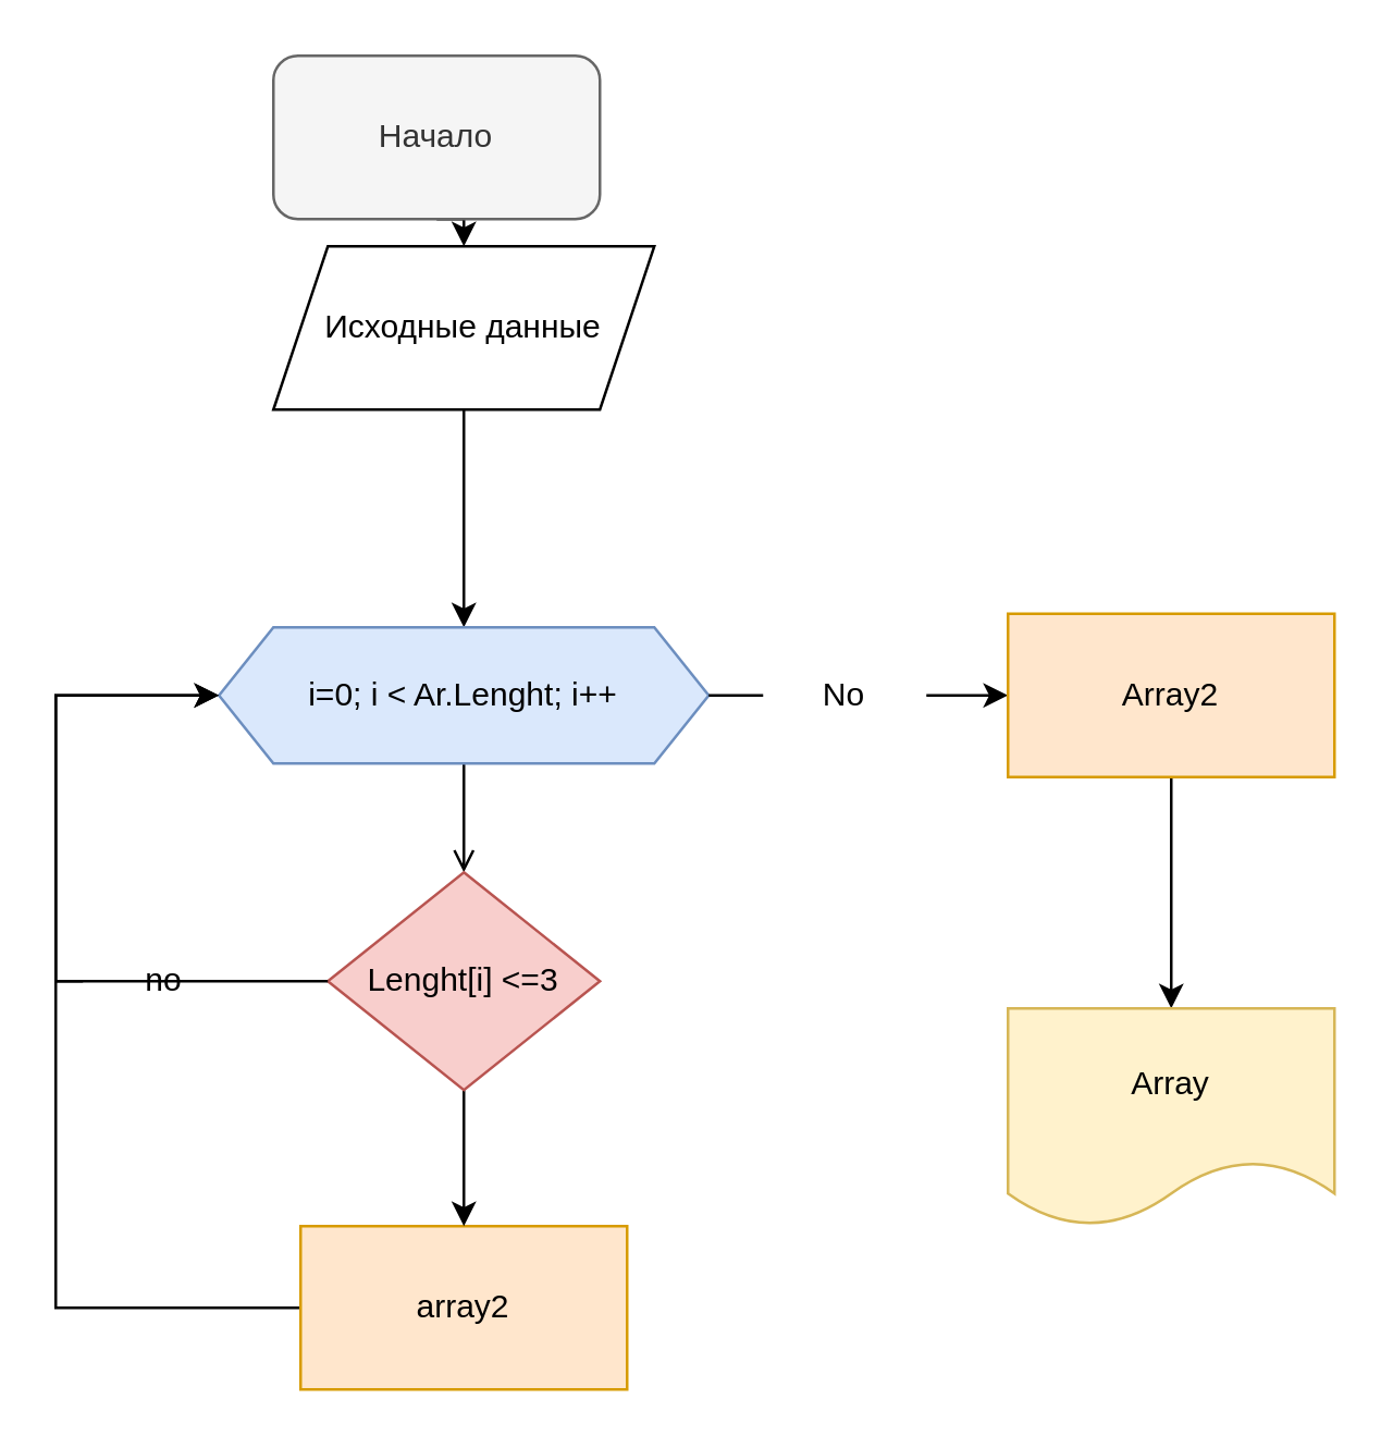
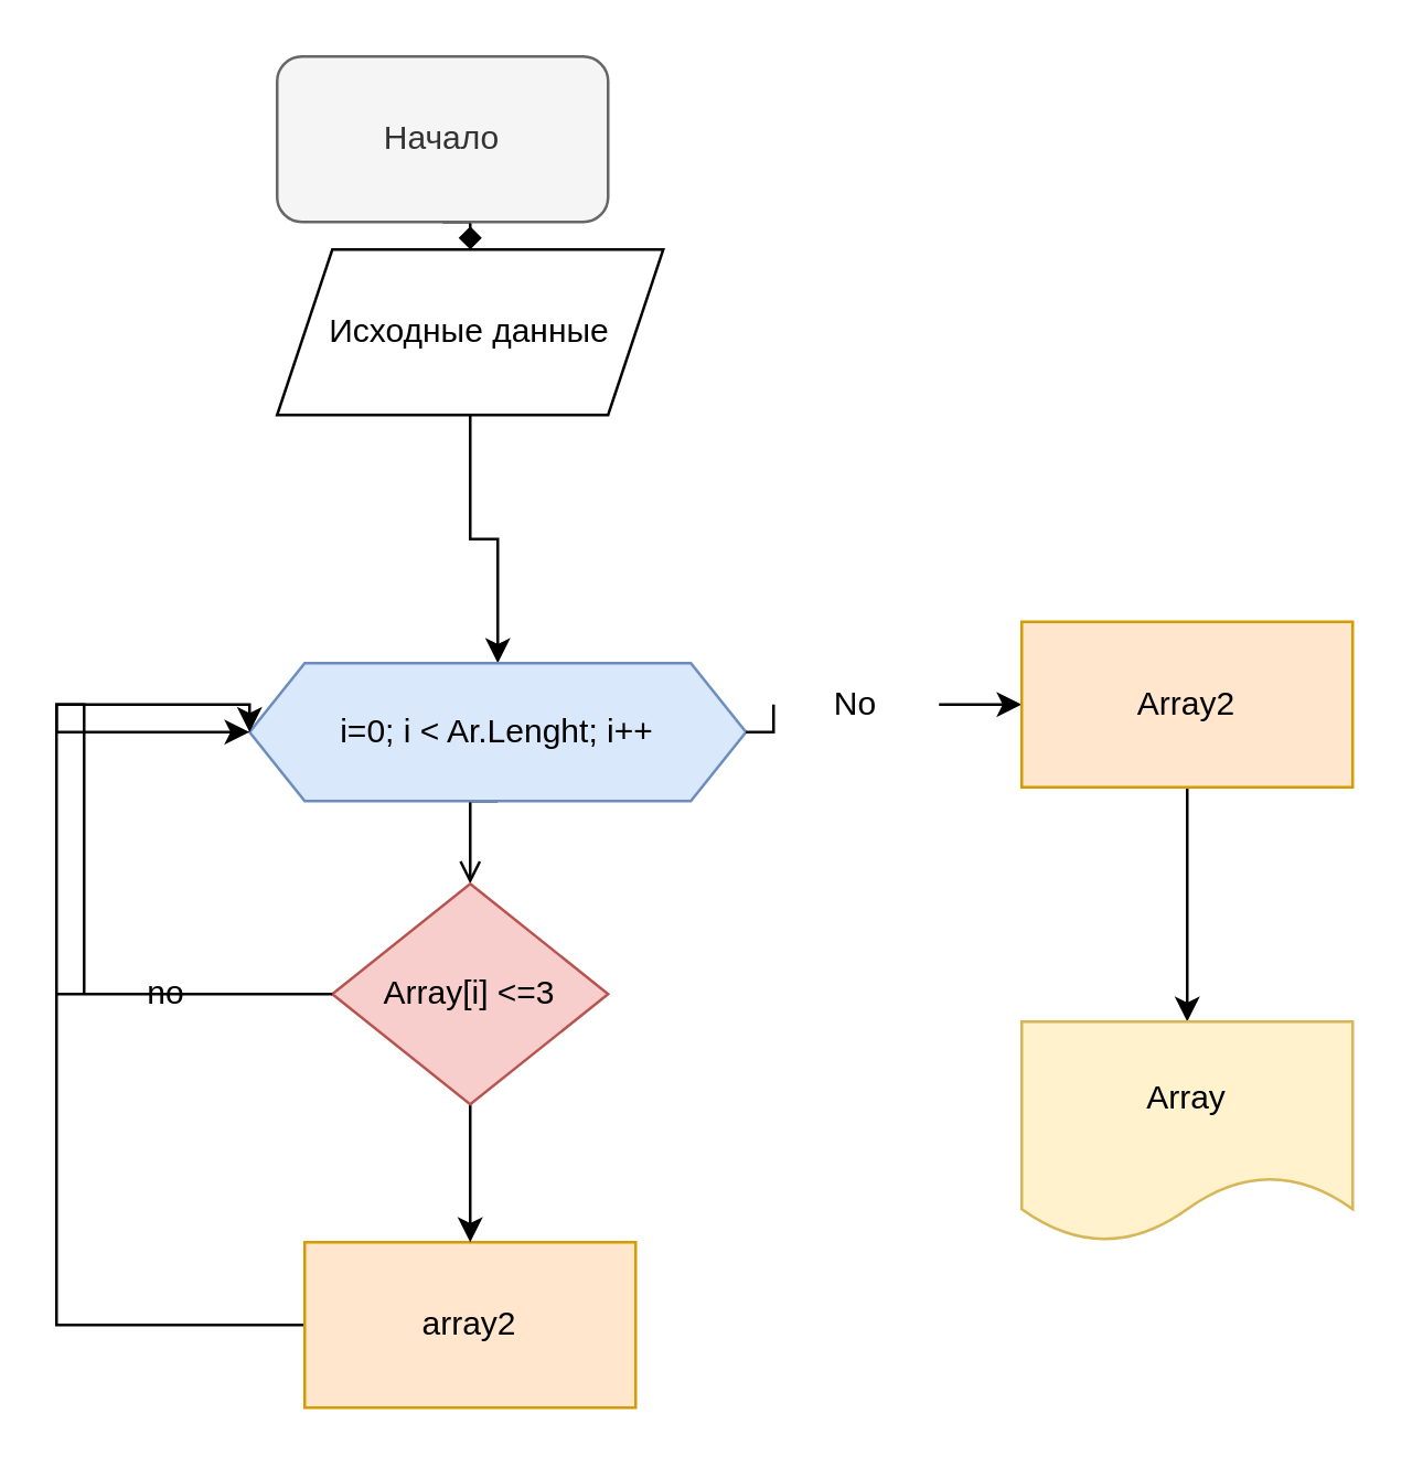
- <mxCell id="9" style="edgeStyle=orthogonalEdgeStyle;rounded=0;orthogonalLoop=1;jettySize=auto;html=1;exitX=0.5;exitY=1;exitDx=0;exitDy=0;entryX=0.5;entryY=0;entryDx=0;entryDy=0;" edge="1" parent="1" source="10" target="3"><mxGeometry relative="1" as="geometry" /></mxCell>
+ <mxCell id="9" style="edgeStyle=orthogonalEdgeStyle;rounded=0;orthogonalLoop=1;jettySize=auto;html=1;exitX=0.5;exitY=1;exitDx=0;exitDy=0;entryX=0.5;entryY=0;entryDx=0;entryDy=0;endArrow=diamond;" edge="1" parent="1" source="10" target="3"><mxGeometry relative="1" as="geometry" /></mxCell>
- <mxCell id="6" value="i=0; i &amp;lt; Ar.Lenght; i++" style="shape=hexagon;perimeter=hexagonPerimeter2;whiteSpace=wrap;html=1;fixedSize=1;fillColor=#dae8fc;strokeColor=#6c8ebf;" vertex="1" parent="1"><mxGeometry x="80" y="230" width="180" height="50" as="geometry" /></mxCell>
+ <mxCell id="6" value="i=0; i &amp;lt; Ar.Lenght; i++" style="shape=hexagon;perimeter=hexagonPerimeter2;whiteSpace=wrap;html=1;fixedSize=1;fillColor=#dae8fc;strokeColor=#6c8ebf;" vertex="1" parent="1"><mxGeometry x="90" y="240" width="180" height="50" as="geometry" /></mxCell>
- <mxCell id="16" value="Lenght[i] &amp;lt;=3" style="rhombus;whiteSpace=wrap;html=1;fillColor=#f8cecc;strokeColor=#b85450;" vertex="1" parent="1"><mxGeometry x="120" y="320" width="100" height="80" as="geometry" /></mxCell>
+ <mxCell id="16" value="Array[i] &amp;lt;=3" style="rhombus;whiteSpace=wrap;html=1;fillColor=#f8cecc;strokeColor=#b85450;" vertex="1" parent="1"><mxGeometry x="120" y="320" width="100" height="80" as="geometry" /></mxCell>
